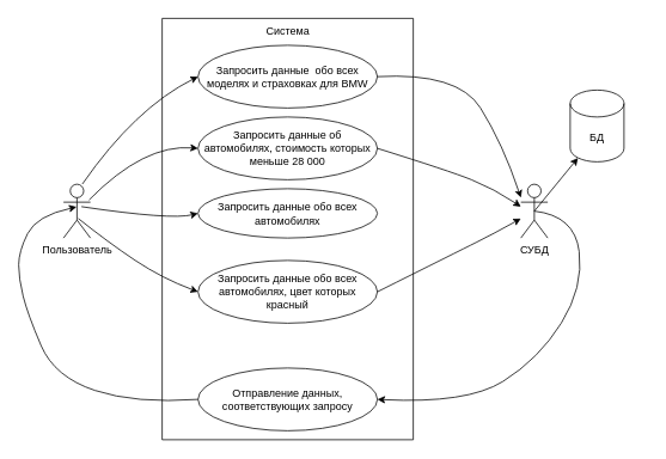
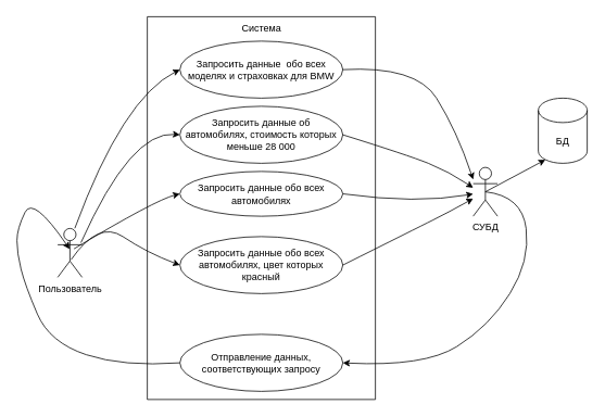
- <mxCell id="20" value="БД" style="shape=cylinder3;whiteSpace=wrap;html=1;boundedLbl=1;backgroundOutline=1;size=15;" parent="1" vertex="1"><mxGeometry x="635" y="100" width="60" height="80" as="geometry" /></mxCell>
+ <mxCell id="20" value="БД" style="shape=cylinder3;whiteSpace=wrap;html=1;boundedLbl=1;backgroundOutline=1;size=15;" parent="1" vertex="1"><mxGeometry x="660" y="120" width="60" height="80" as="geometry" /></mxCell>
- <mxCell id="9" value="Пользователь" style="shape=umlActor;verticalLabelPosition=bottom;verticalAlign=top;html=1;" parent="1" vertex="1"><mxGeometry x="70" y="205" width="30" height="60" as="geometry" /></mxCell>
+ <mxCell id="9" value="Пользователь" style="shape=umlActor;verticalLabelPosition=bottom;verticalAlign=top;html=1;" parent="1" vertex="1"><mxGeometry x="70" y="280" width="30" height="60" as="geometry" /></mxCell>
+ <mxCell id="17" value="" style="curved=1;endArrow=classic;html=1;rounded=0;exitX=1;exitY=0.5;exitDx=0;exitDy=0;" parent="1" source="5" target="10" edge="1"><mxGeometry width="50" height="50" relative="1" as="geometry"><mxPoint x="435" y="282" as="sourcePoint" /><mxPoint x="610" y="240" as="targetPoint" /><Array as="points"><mxPoint x="510" y="250" /></Array></mxGeometry></mxCell>
